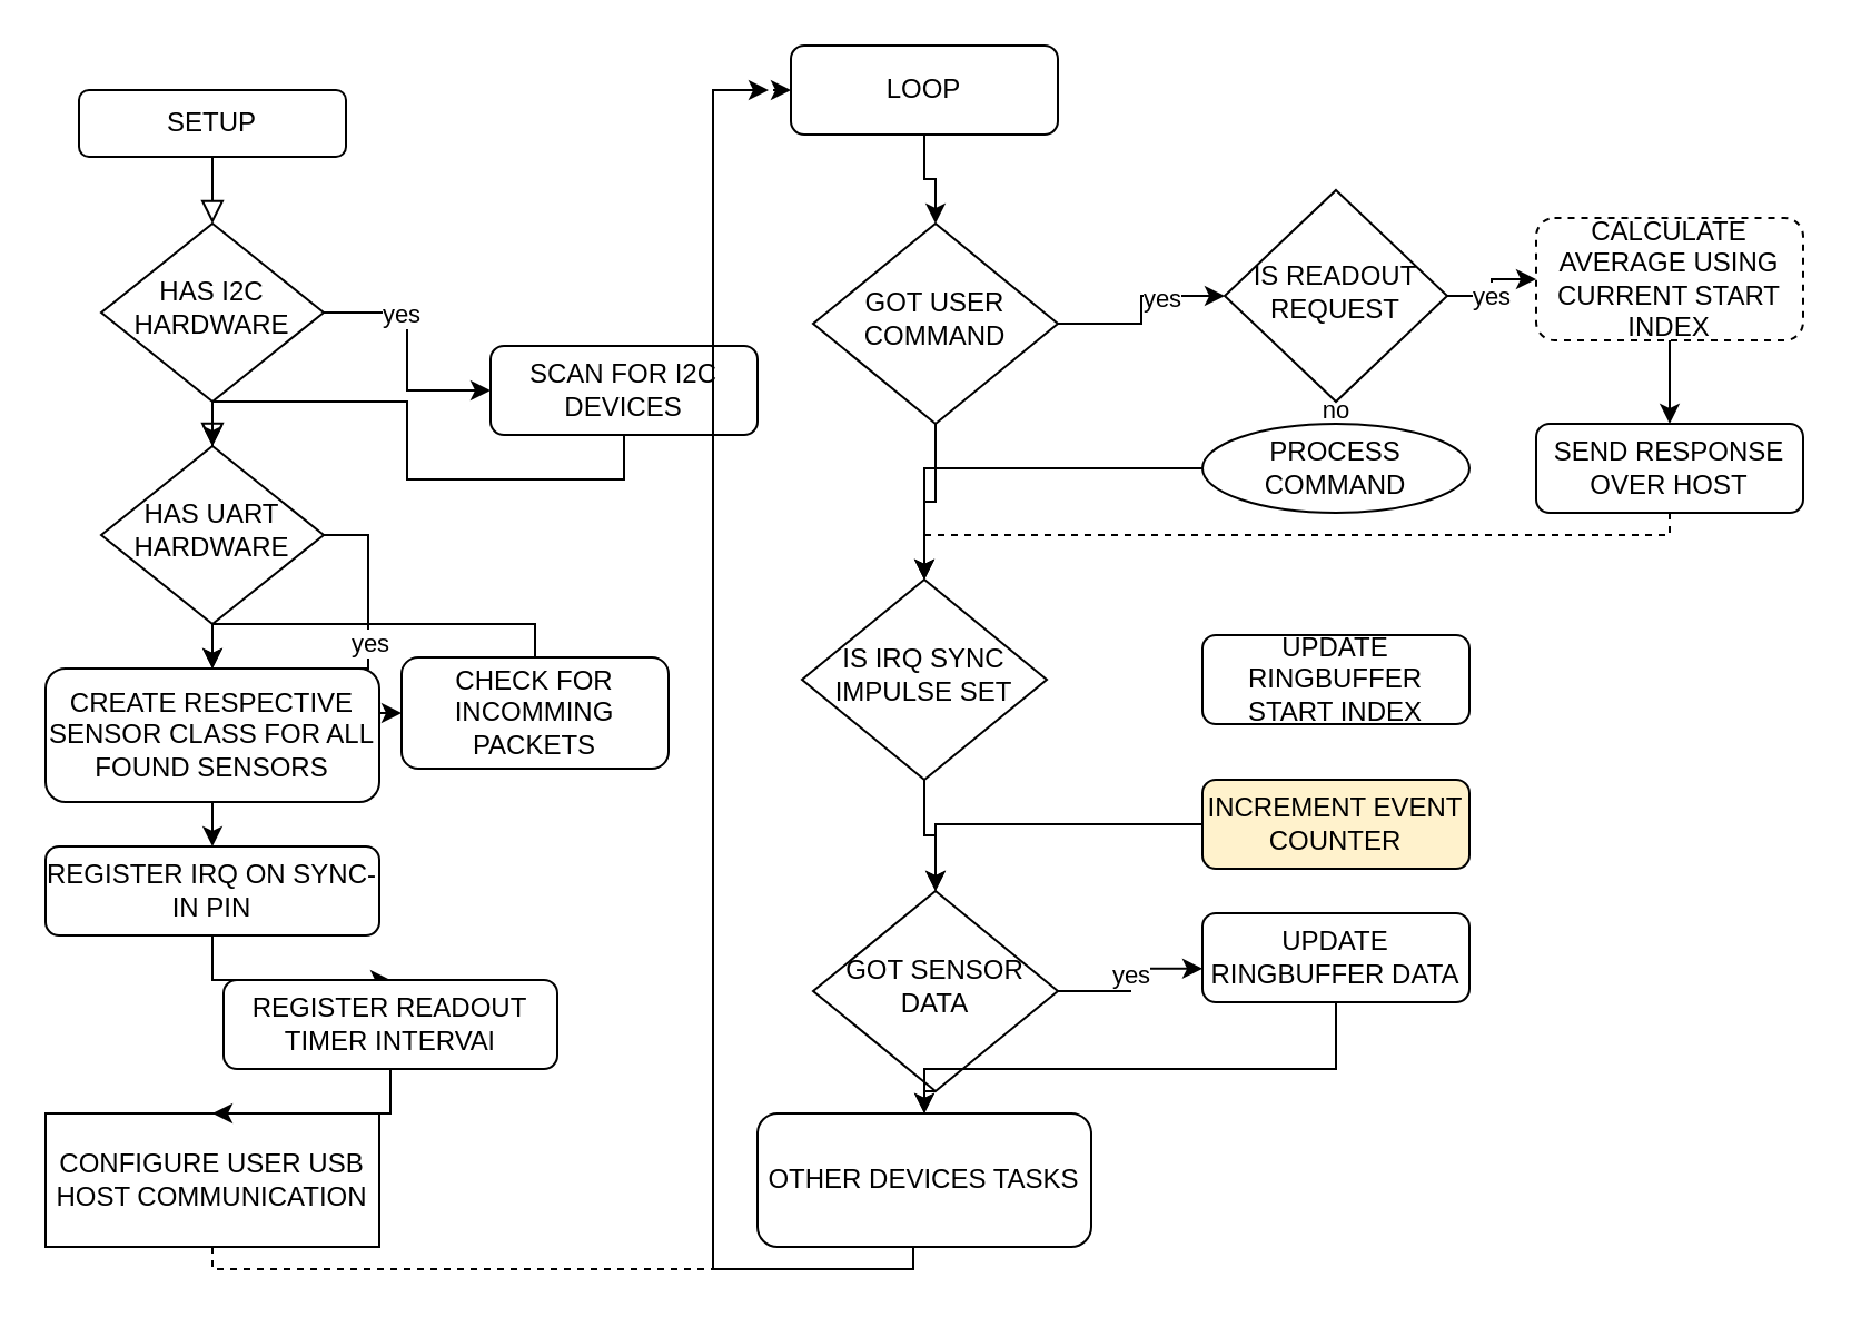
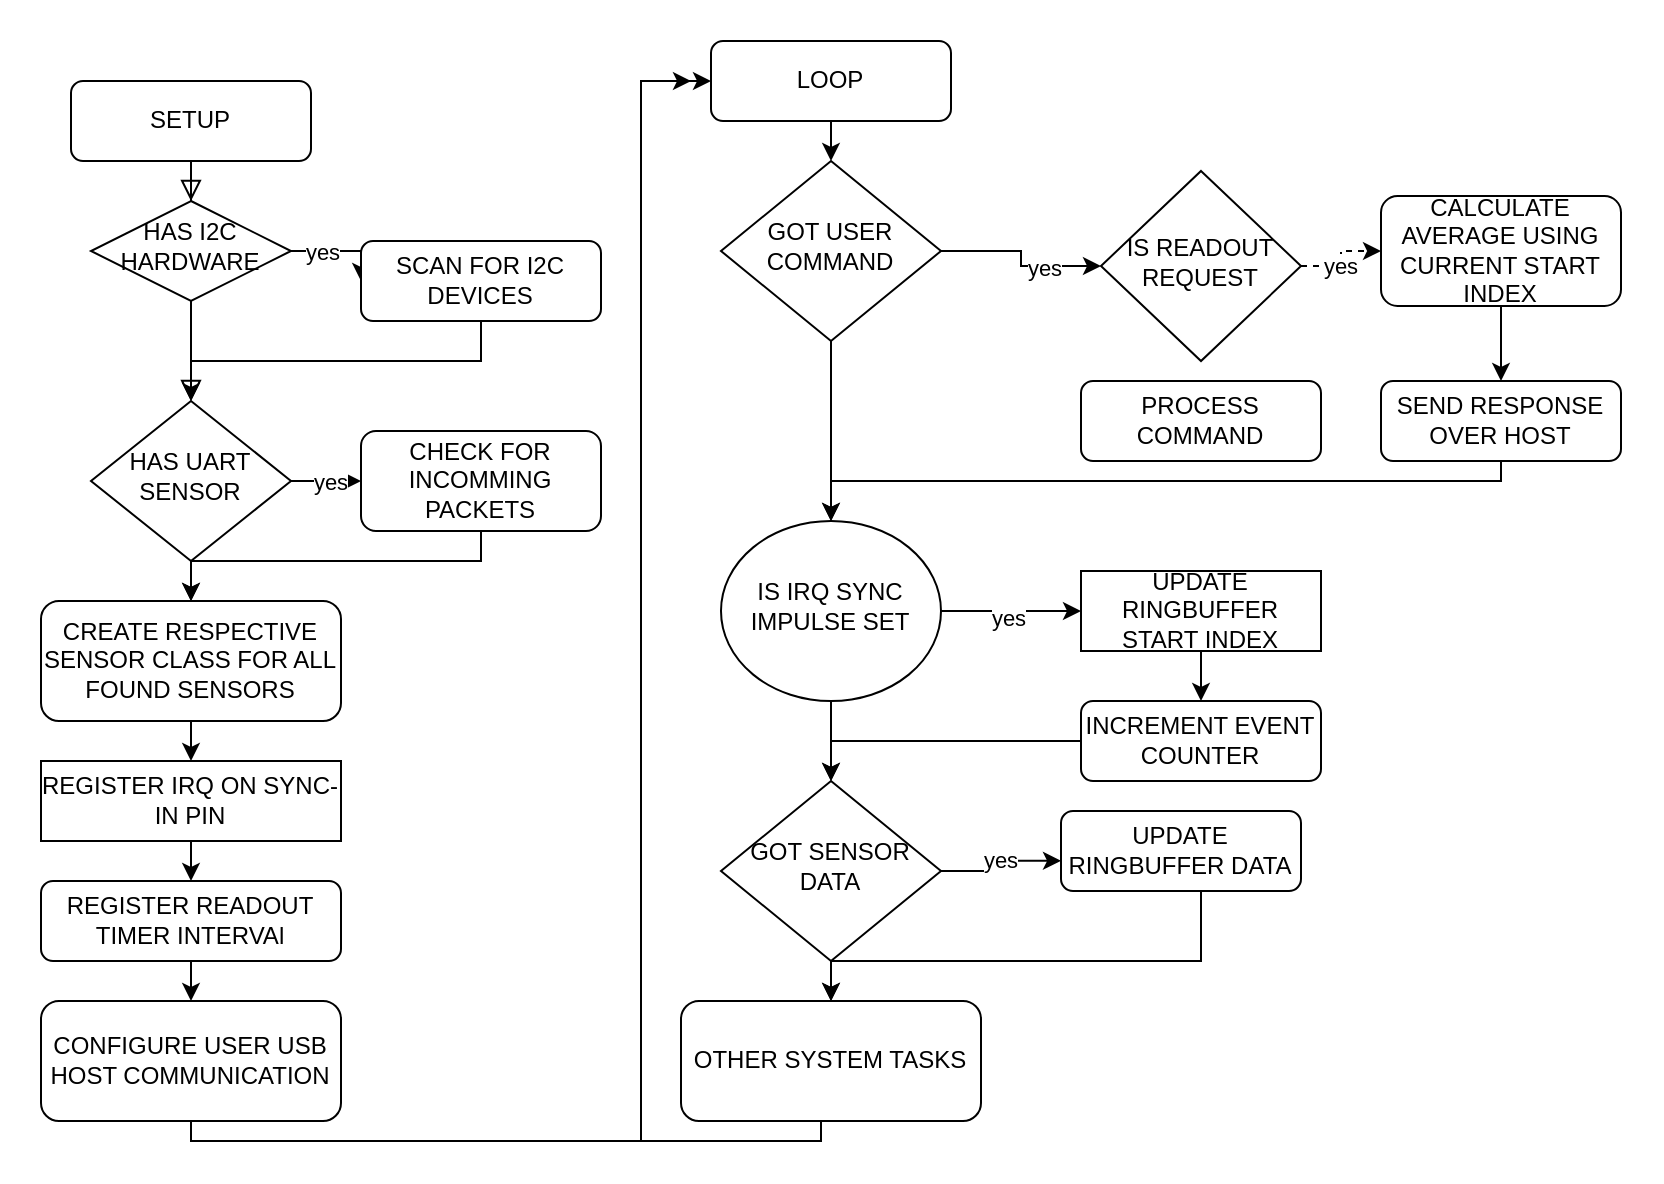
- <mxCell id="3" value="SETUP" style="rounded=1;whiteSpace=wrap;html=1;fontSize=12;glass=0;strokeWidth=1;shadow=0;" parent="1" vertex="1"><mxGeometry x="35" y="40" width="120" height="30" as="geometry" /></mxCell>
+ <mxCell id="3" value="SETUP" style="rounded=1;whiteSpace=wrap;html=1;fontSize=12;glass=0;strokeWidth=1;shadow=0;" parent="1" vertex="1"><mxGeometry x="35" y="40" width="120" height="40" as="geometry" /></mxCell>
- <mxCell id="47" style="edgeStyle=orthogonalEdgeStyle;rounded=0;orthogonalLoop=1;jettySize=auto;html=1;exitX=1;exitY=0.5;exitDx=0;exitDy=0;entryX=0;entryY=0.5;entryDx=0;entryDy=0;" edge="1" parent="1" source="49" target="53"><mxGeometry relative="1" as="geometry" /></mxCell>
+ <mxCell id="47" style="edgeStyle=orthogonalEdgeStyle;rounded=0;orthogonalLoop=1;jettySize=auto;html=1;exitX=1;exitY=0.5;exitDx=0;exitDy=0;entryX=0;entryY=0.5;entryDx=0;entryDy=0;dashed=1;" edge="1" parent="1" source="49" target="53"><mxGeometry relative="1" as="geometry" /></mxCell>
- <mxCell id="53" value="CALCULATE AVERAGE USING CURRENT START INDEX" style="rounded=1;whiteSpace=wrap;html=1;fontSize=12;glass=0;strokeWidth=1;shadow=0;dashed=1;" vertex="1" parent="1"><mxGeometry x="690" y="97.5" width="120" height="55" as="geometry" /></mxCell>
+ <mxCell id="53" value="CALCULATE AVERAGE USING CURRENT START INDEX" style="rounded=1;whiteSpace=wrap;html=1;fontSize=12;glass=0;strokeWidth=1;shadow=0;" vertex="1" parent="1"><mxGeometry x="690" y="97.5" width="120" height="55" as="geometry" /></mxCell>
- <mxCell id="7" value="HAS I2C HARDWARE" style="rhombus;whiteSpace=wrap;html=1;shadow=0;fontFamily=Helvetica;fontSize=12;align=center;strokeWidth=1;spacing=6;spacingTop=-4;" parent="1" vertex="1"><mxGeometry x="45" y="100" width="100" height="80" as="geometry" /></mxCell>
+ <mxCell id="7" value="HAS I2C HARDWARE" style="rhombus;whiteSpace=wrap;html=1;shadow=0;fontFamily=Helvetica;fontSize=12;align=center;strokeWidth=1;spacing=6;spacingTop=-4;" parent="1" vertex="1"><mxGeometry x="45" y="100" width="100" height="50" as="geometry" /></mxCell>
- <mxCell id="23" value="GOT USER COMMAND" style="rhombus;whiteSpace=wrap;html=1;shadow=0;fontFamily=Helvetica;fontSize=12;align=center;strokeWidth=1;spacing=6;spacingTop=-4;" vertex="1" parent="1"><mxGeometry x="365" y="100" width="110" height="90" as="geometry" /></mxCell>
+ <mxCell id="23" value="GOT USER COMMAND" style="rhombus;whiteSpace=wrap;html=1;shadow=0;fontFamily=Helvetica;fontSize=12;align=center;strokeWidth=1;spacing=6;spacingTop=-4;" vertex="1" parent="1"><mxGeometry x="360" y="80" width="110" height="90" as="geometry" /></mxCell>
- <mxCell id="9" value="SCAN FOR I2C DEVICES" style="rounded=1;whiteSpace=wrap;html=1;fontSize=12;glass=0;strokeWidth=1;shadow=0;" parent="1" vertex="1"><mxGeometry x="220" y="155" width="120" height="40" as="geometry" /></mxCell>
+ <mxCell id="9" value="SCAN FOR I2C DEVICES" style="rounded=1;whiteSpace=wrap;html=1;fontSize=12;glass=0;strokeWidth=1;shadow=0;" parent="1" vertex="1"><mxGeometry x="180" y="120" width="120" height="40" as="geometry" /></mxCell>
- <mxCell id="45" style="edgeStyle=orthogonalEdgeStyle;rounded=0;orthogonalLoop=1;jettySize=auto;html=1;exitX=0.5;exitY=1;exitDx=0;exitDy=0;entryX=0.5;entryY=0;entryDx=0;entryDy=0;" edge="1" parent="1" source="49" target="51"><mxGeometry relative="1" as="geometry" /></mxCell>
- <mxCell id="46" value="no" style="edgeLabel;html=1;align=center;verticalAlign=middle;resizable=0;points=[];" vertex="1" connectable="0" parent="45"><mxGeometry x="-0.387" y="-1" relative="1" as="geometry"><mxPoint as="offset" /></mxGeometry></mxCell>
- <mxCell id="50" style="edgeStyle=orthogonalEdgeStyle;rounded=0;orthogonalLoop=1;jettySize=auto;html=1;exitX=0;exitY=0.5;exitDx=0;exitDy=0;entryX=0.5;entryY=0;entryDx=0;entryDy=0;" edge="1" parent="1" source="51" target="31"><mxGeometry relative="1" as="geometry"><Array as="points"><mxPoint x="415" y="210" /></Array></mxGeometry></mxCell>
- <mxCell id="51" value="PROCESS COMMAND" style="ellipse;whiteSpace=wrap;html=1;fontSize=12;glass=0;strokeWidth=1;shadow=0;" vertex="1" parent="1"><mxGeometry x="540" y="190" width="120" height="40" as="geometry" /></mxCell>
+ <mxCell id="51" value="PROCESS COMMAND" style="rounded=1;whiteSpace=wrap;html=1;fontSize=12;glass=0;strokeWidth=1;shadow=0;" vertex="1" parent="1"><mxGeometry x="540" y="190" width="120" height="40" as="geometry" /></mxCell>
- <mxCell id="13" value="HAS UART&lt;br&gt;HARDWARE" style="rhombus;whiteSpace=wrap;html=1;shadow=0;fontFamily=Helvetica;fontSize=12;align=center;strokeWidth=1;spacing=6;spacingTop=-4;" parent="1" vertex="1"><mxGeometry x="45" y="200" width="100" height="80" as="geometry" /></mxCell>
+ <mxCell id="13" value="HAS UART&lt;br&gt;SENSOR" style="rhombus;whiteSpace=wrap;html=1;shadow=0;fontFamily=Helvetica;fontSize=12;align=center;strokeWidth=1;spacing=6;spacingTop=-4;" parent="1" vertex="1"><mxGeometry x="45" y="200" width="100" height="80" as="geometry" /></mxCell>
- <mxCell id="54" style="edgeStyle=orthogonalEdgeStyle;rounded=0;orthogonalLoop=1;jettySize=auto;html=1;exitX=0.5;exitY=1;exitDx=0;exitDy=0;entryX=0.5;entryY=0;entryDx=0;entryDy=0;dashed=1;" edge="1" parent="1" source="55" target="31"><mxGeometry relative="1" as="geometry"><Array as="points"><mxPoint x="750" y="240" /><mxPoint x="415" y="240" /></Array></mxGeometry></mxCell>
+ <mxCell id="54" style="edgeStyle=orthogonalEdgeStyle;rounded=0;orthogonalLoop=1;jettySize=auto;html=1;exitX=0.5;exitY=1;exitDx=0;exitDy=0;entryX=0.5;entryY=0;entryDx=0;entryDy=0;" edge="1" parent="1" source="55" target="31"><mxGeometry relative="1" as="geometry"><Array as="points"><mxPoint x="750" y="240" /><mxPoint x="415" y="240" /></Array></mxGeometry></mxCell>
- <mxCell id="31" value="IS IRQ SYNC&lt;br&gt;IMPULSE SET" style="rhombus;whiteSpace=wrap;html=1;shadow=0;fontFamily=Helvetica;fontSize=12;align=center;strokeWidth=1;spacing=6;spacingTop=-4;" vertex="1" parent="1"><mxGeometry x="360" y="260" width="110" height="90" as="geometry" /></mxCell>
+ <mxCell id="31" value="IS IRQ SYNC&lt;br&gt;IMPULSE SET" style="ellipse;whiteSpace=wrap;html=1;shadow=0;fontFamily=Helvetica;fontSize=12;align=center;strokeWidth=1;spacing=6;spacingTop=-4;" vertex="1" parent="1"><mxGeometry x="360" y="260" width="110" height="90" as="geometry" /></mxCell>
+ <mxCell id="29" style="edgeStyle=orthogonalEdgeStyle;rounded=0;orthogonalLoop=1;jettySize=auto;html=1;exitX=1;exitY=0.5;exitDx=0;exitDy=0;entryX=0;entryY=0.5;entryDx=0;entryDy=0;" edge="1" parent="1" source="31" target="40"><mxGeometry relative="1" as="geometry" /></mxCell>
+ <mxCell id="30" value="yes" style="edgeLabel;html=1;align=center;verticalAlign=middle;resizable=0;points=[];" vertex="1" connectable="0" parent="29"><mxGeometry x="-0.067" y="-3" relative="1" as="geometry"><mxPoint as="offset" /></mxGeometry></mxCell>
- <mxCell id="40" value="UPDATE RINGBUFFER START INDEX" style="rounded=1;whiteSpace=wrap;html=1;fontSize=12;glass=0;strokeWidth=1;shadow=0;" vertex="1" parent="1"><mxGeometry x="540" y="285" width="120" height="40" as="geometry" /></mxCell>
+ <mxCell id="40" value="UPDATE RINGBUFFER START INDEX" style="whiteSpace=wrap;html=1;fontSize=12;glass=0;strokeWidth=1;shadow=0;rounded=0;" vertex="1" parent="1"><mxGeometry x="540" y="285" width="120" height="40" as="geometry" /></mxCell>
- <mxCell id="17" value="CHECK FOR INCOMMING PACKETS" style="rounded=1;whiteSpace=wrap;html=1;fontSize=12;glass=0;strokeWidth=1;shadow=0;" parent="1" vertex="1"><mxGeometry x="180" y="295" width="120" height="50" as="geometry" /></mxCell>
+ <mxCell id="17" value="CHECK FOR INCOMMING PACKETS" style="rounded=1;whiteSpace=wrap;html=1;fontSize=12;glass=0;strokeWidth=1;shadow=0;" parent="1" vertex="1"><mxGeometry x="180" y="215" width="120" height="50" as="geometry" /></mxCell>
+ <mxCell id="39" style="edgeStyle=orthogonalEdgeStyle;rounded=0;orthogonalLoop=1;jettySize=auto;html=1;exitX=0.5;exitY=1;exitDx=0;exitDy=0;entryX=0.5;entryY=0;entryDx=0;entryDy=0;" edge="1" parent="1" source="40" target="42"><mxGeometry relative="1" as="geometry" /></mxCell>
- <mxCell id="42" value="INCREMENT EVENT COUNTER" style="rounded=1;whiteSpace=wrap;html=1;fontSize=12;glass=0;strokeWidth=1;shadow=0;fillColor=#fff2cc;" vertex="1" parent="1"><mxGeometry x="540" y="350" width="120" height="40" as="geometry" /></mxCell>
+ <mxCell id="42" value="INCREMENT EVENT COUNTER" style="rounded=1;whiteSpace=wrap;html=1;fontSize=12;glass=0;strokeWidth=1;shadow=0;" vertex="1" parent="1"><mxGeometry x="540" y="350" width="120" height="40" as="geometry" /></mxCell>
- <mxCell id="25" value="REGISTER IRQ ON SYNC-IN PIN" style="rounded=1;whiteSpace=wrap;html=1;fontSize=12;glass=0;strokeWidth=1;shadow=0;" vertex="1" parent="1"><mxGeometry y="380" width="150" height="40" as="geometry" x="20" /></mxCell>
+ <mxCell id="25" value="REGISTER IRQ ON SYNC-IN PIN" style="whiteSpace=wrap;html=1;fontSize=12;glass=0;strokeWidth=1;shadow=0;rounded=0;" vertex="1" parent="1"><mxGeometry y="380" width="150" height="40" as="geometry" x="20" /></mxCell>
- <mxCell id="38" value="UPDATE RINGBUFFER DATA" style="rounded=1;whiteSpace=wrap;html=1;fontSize=12;glass=0;strokeWidth=1;shadow=0;" vertex="1" parent="1"><mxGeometry x="540" y="410" width="120" height="40" as="geometry" /></mxCell>
+ <mxCell id="38" value="UPDATE RINGBUFFER DATA" style="rounded=1;whiteSpace=wrap;html=1;fontSize=12;glass=0;strokeWidth=1;shadow=0;" vertex="1" parent="1"><mxGeometry x="530" y="405" width="120" height="40" as="geometry" /></mxCell>
- <mxCell id="33" value="GOT SENSOR DATA" style="rhombus;whiteSpace=wrap;html=1;shadow=0;fontFamily=Helvetica;fontSize=12;align=center;strokeWidth=1;spacing=6;spacingTop=-4;" vertex="1" parent="1"><mxGeometry x="365" y="400" width="110" height="90" as="geometry" /></mxCell>
+ <mxCell id="33" value="GOT SENSOR DATA" style="rhombus;whiteSpace=wrap;html=1;shadow=0;fontFamily=Helvetica;fontSize=12;align=center;strokeWidth=1;spacing=6;spacingTop=-4;" vertex="1" parent="1"><mxGeometry x="360" y="390" width="110" height="90" as="geometry" /></mxCell>
- <mxCell id="57" value="REGISTER READOUT&lt;br&gt;TIMER INTERVAl" style="rounded=1;whiteSpace=wrap;html=1;fontSize=12;glass=0;strokeWidth=1;shadow=0;" vertex="1" parent="1"><mxGeometry x="100" y="440" width="150" height="40" as="geometry" /></mxCell>
+ <mxCell id="57" value="REGISTER READOUT&lt;br&gt;TIMER INTERVAl" style="rounded=1;whiteSpace=wrap;html=1;fontSize=12;glass=0;strokeWidth=1;shadow=0;" vertex="1" parent="1"><mxGeometry y="440" width="150" height="40" as="geometry" x="20" /></mxCell>
- <mxCell id="27" value="CONFIGURE USER USB HOST COMMUNICATION" style="whiteSpace=wrap;html=1;fontSize=12;glass=0;strokeWidth=1;shadow=0;rounded=0;" vertex="1" parent="1"><mxGeometry y="500" width="150" height="60" as="geometry" x="20" /></mxCell>
+ <mxCell id="27" value="CONFIGURE USER USB HOST COMMUNICATION" style="rounded=1;whiteSpace=wrap;html=1;fontSize=12;glass=0;strokeWidth=1;shadow=0;" vertex="1" parent="1"><mxGeometry y="500" width="150" height="60" as="geometry" x="20" /></mxCell>
- <mxCell id="36" value="OTHER DEVICES TASKS" style="rounded=1;whiteSpace=wrap;html=1;fontSize=12;glass=0;strokeWidth=1;shadow=0;" vertex="1" parent="1"><mxGeometry x="340" y="500" width="150" height="60" as="geometry" /></mxCell>
+ <mxCell id="36" value="OTHER SYSTEM TASKS" style="rounded=1;whiteSpace=wrap;html=1;fontSize=12;glass=0;strokeWidth=1;shadow=0;" vertex="1" parent="1"><mxGeometry x="340" y="500" width="150" height="60" as="geometry" /></mxCell>
- <mxCell id="26" style="edgeStyle=orthogonalEdgeStyle;rounded=0;orthogonalLoop=1;jettySize=auto;html=1;exitX=0.5;exitY=1;exitDx=0;exitDy=0;entryX=0;entryY=0.5;entryDx=0;entryDy=0;dashed=1;" edge="1" parent="1" source="27" target="19"><mxGeometry relative="1" as="geometry"><Array as="points"><mxPoint x="95" y="570" /><mxPoint x="320" y="570" /><mxPoint x="320" y="40" /></Array></mxGeometry></mxCell>
+ <mxCell id="26" style="edgeStyle=orthogonalEdgeStyle;rounded=0;orthogonalLoop=1;jettySize=auto;html=1;exitX=0.5;exitY=1;exitDx=0;exitDy=0;entryX=0;entryY=0.5;entryDx=0;entryDy=0;" edge="1" parent="1" source="27" target="19"><mxGeometry relative="1" as="geometry"><Array as="points"><mxPoint x="95" y="570" /><mxPoint x="320" y="570" /><mxPoint x="320" y="40" /></Array></mxGeometry></mxCell>
